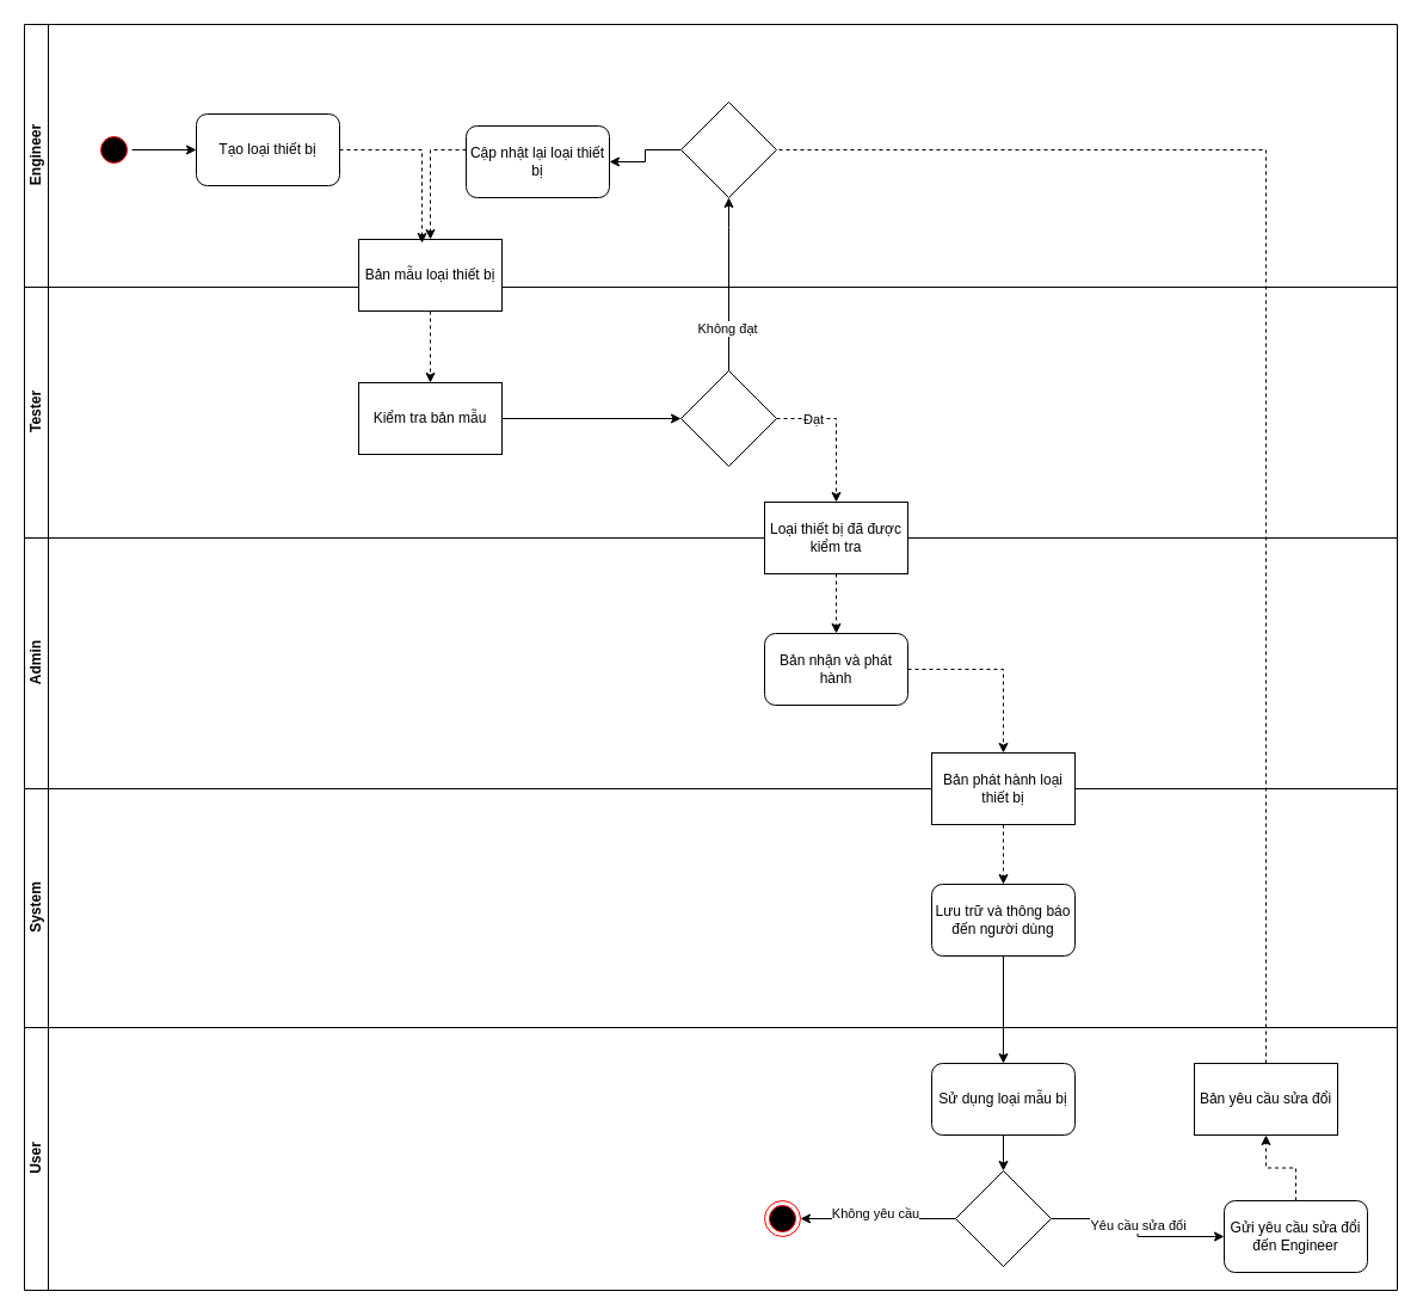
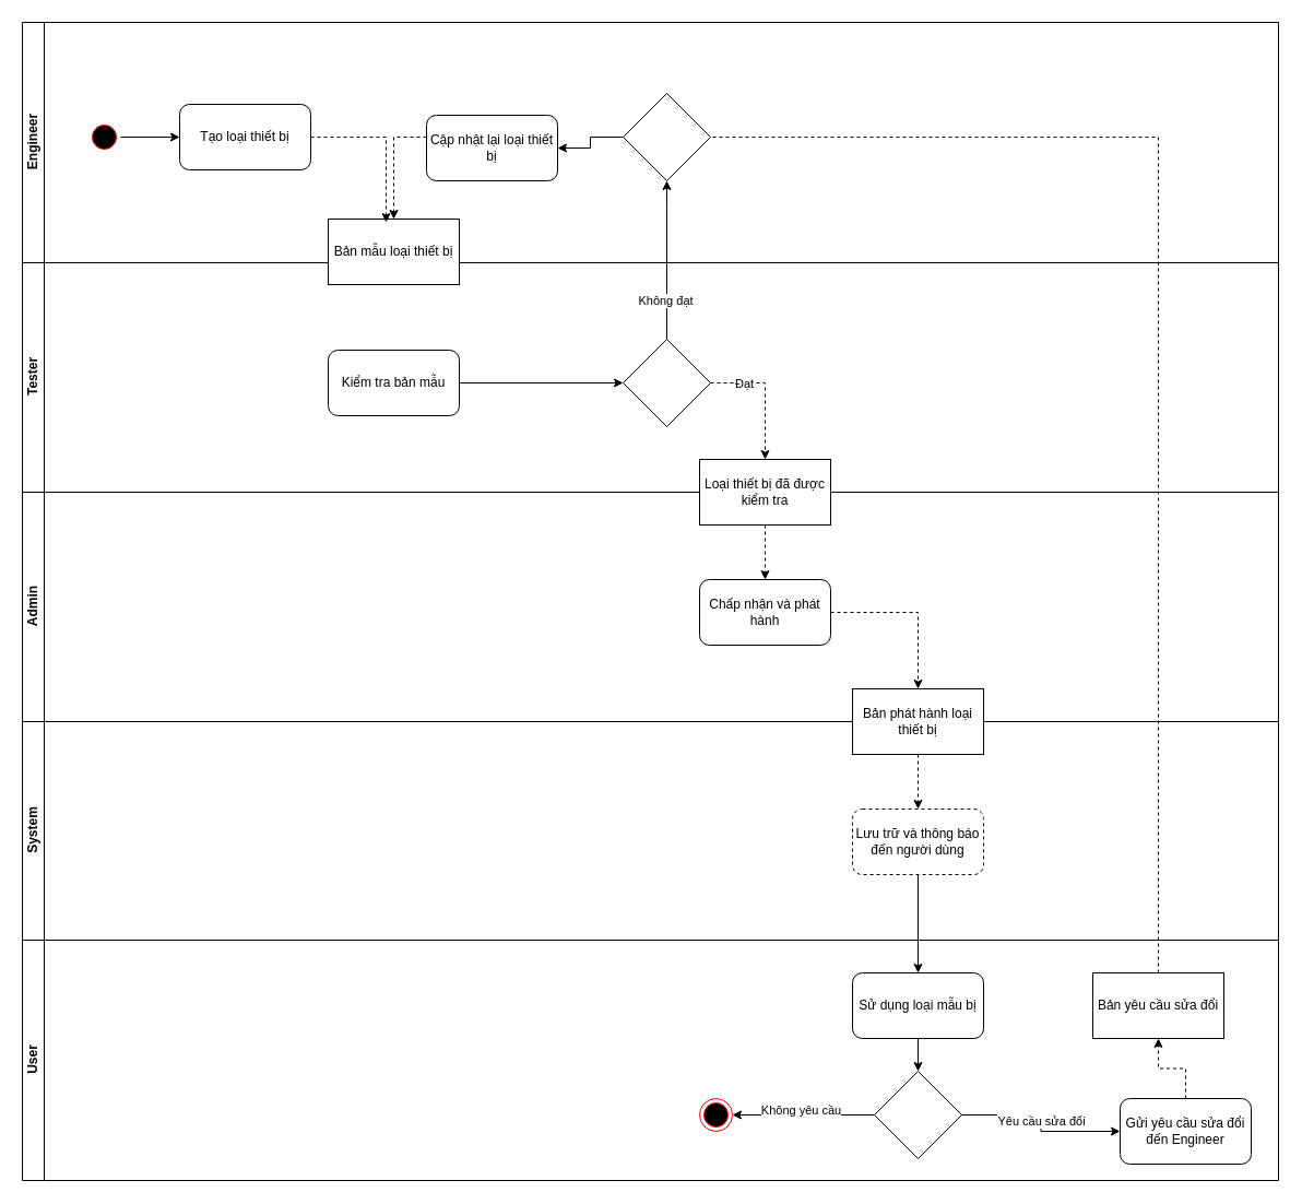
- <mxCell id="18" style="edgeStyle=orthogonalEdgeStyle;rounded=0;orthogonalLoop=1;jettySize=auto;html=1;entryX=0.5;entryY=0;entryDx=0;entryDy=0;dashed=1;" edge="1" parent="1" source="10" target="4"><mxGeometry relative="1" as="geometry" /></mxCell>
- <mxCell id="4" value="Kiểm tra bản mẫu" style="whiteSpace=wrap;html=1;rounded=0;" vertex="1" parent="2"><mxGeometry x="280" y="80" width="120" height="60" as="geometry" /></mxCell>
+ <mxCell id="4" value="Kiểm tra bản mẫu" style="rounded=1;whiteSpace=wrap;html=1;" vertex="1" parent="2"><mxGeometry x="280" y="80" width="120" height="60" as="geometry" /></mxCell>
- <mxCell id="20" value="Bản nhận và phát hành" style="rounded=1;whiteSpace=wrap;html=1;" vertex="1" parent="19"><mxGeometry x="620" y="80" width="120" height="60" as="geometry" /></mxCell>
+ <mxCell id="20" value="Chấp nhận và phát hành" style="rounded=1;whiteSpace=wrap;html=1;" vertex="1" parent="19"><mxGeometry x="620" y="80" width="120" height="60" as="geometry" /></mxCell>
- <mxCell id="17" value="Lưu trữ và thông báo đến người dùng" style="rounded=1;whiteSpace=wrap;html=1;" vertex="1" parent="16"><mxGeometry x="760" y="80" width="120" height="60" as="geometry" /></mxCell>
+ <mxCell id="17" value="Lưu trữ và thông báo đến người dùng" style="rounded=1;whiteSpace=wrap;html=1;dashed=1;" vertex="1" parent="16"><mxGeometry x="760" y="80" width="120" height="60" as="geometry" /></mxCell>
